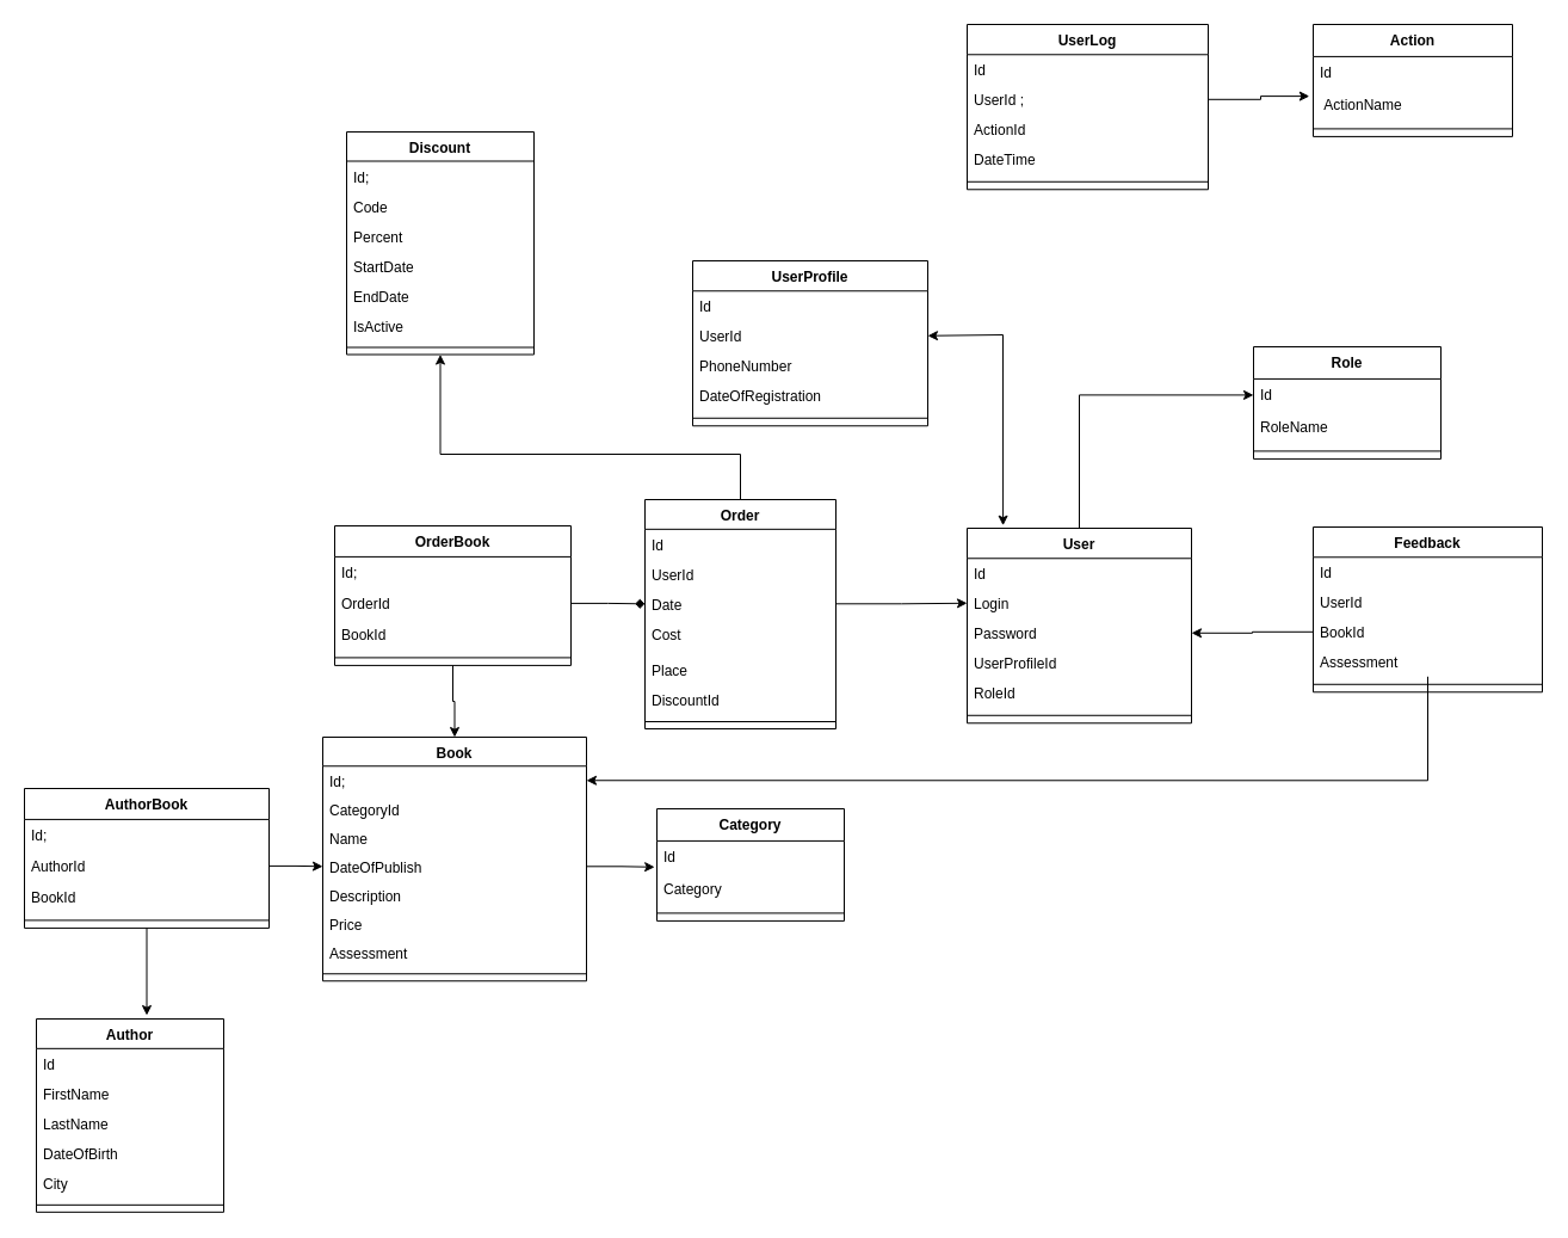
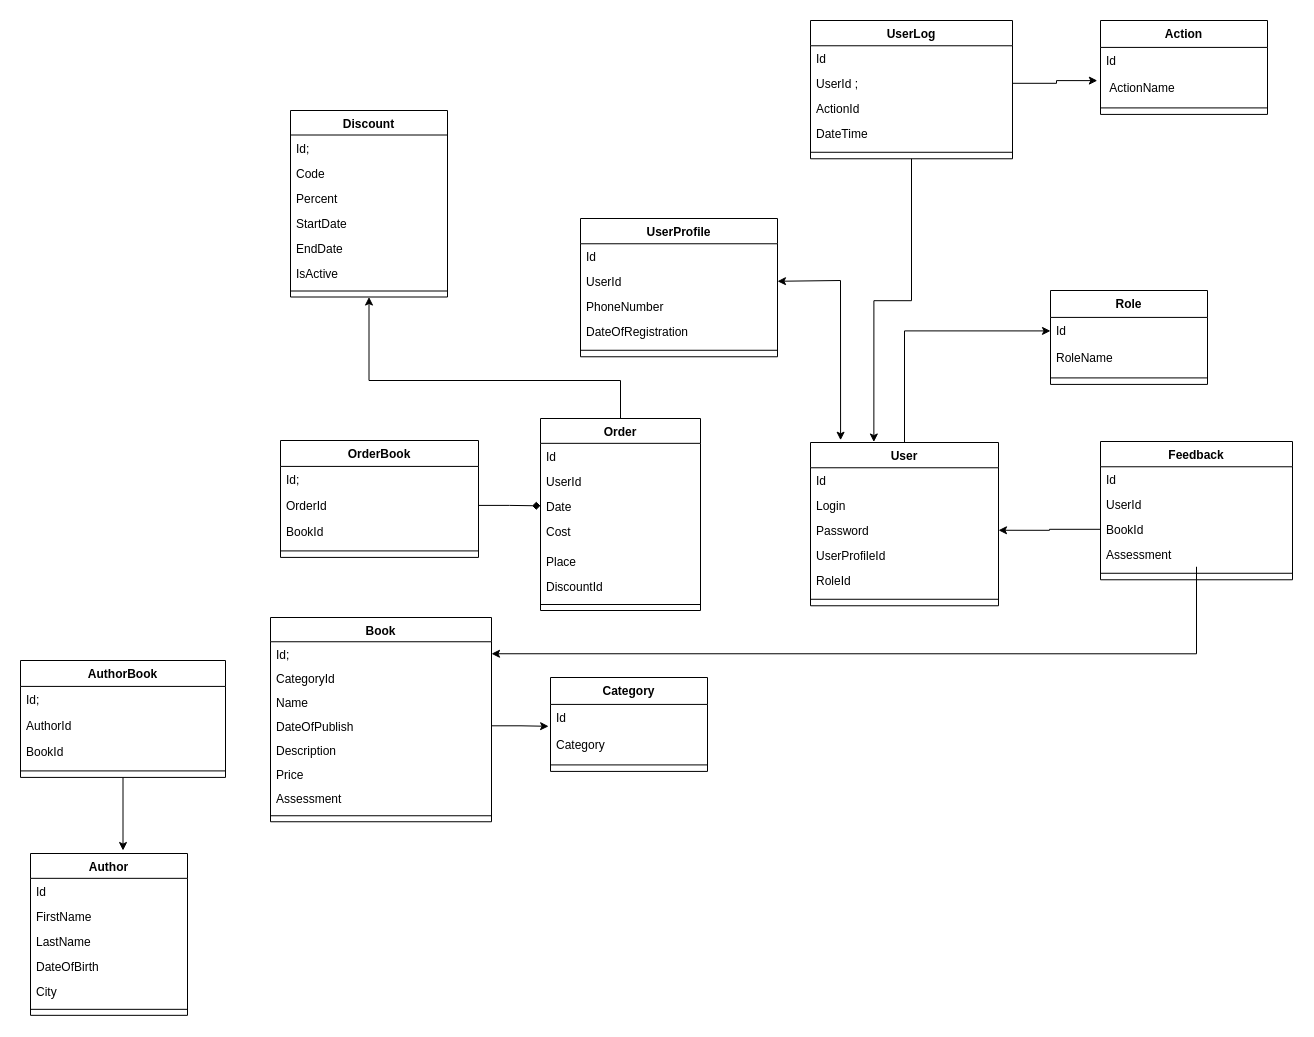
+ <mxCell id="81" style="edgeStyle=orthogonalEdgeStyle;rounded=0;orthogonalLoop=1;jettySize=auto;html=1;exitX=0.5;exitY=1;exitDx=0;exitDy=0;entryX=0.337;entryY=-0.003;entryDx=0;entryDy=0;entryPerimeter=0;" edge="1" parent="1" source="61" target="44"><mxGeometry relative="1" as="geometry" /></mxCell>
- <mxCell id="82" style="edgeStyle=orthogonalEdgeStyle;rounded=0;orthogonalLoop=1;jettySize=auto;html=1;entryX=0;entryY=0.5;entryDx=0;entryDy=0;" edge="1" parent="1" source="32" target="46"><mxGeometry relative="1" as="geometry" /></mxCell>
- <mxCell id="37" style="edgeStyle=orthogonalEdgeStyle;rounded=0;orthogonalLoop=1;jettySize=auto;html=1;entryX=0.5;entryY=0;entryDx=0;entryDy=0;" edge="1" parent="1" source="38" target="9"><mxGeometry relative="1" as="geometry" /></mxCell>
- <mxCell id="77" style="edgeStyle=orthogonalEdgeStyle;rounded=0;orthogonalLoop=1;jettySize=auto;html=1;exitX=1;exitY=0.5;exitDx=0;exitDy=0;entryX=0;entryY=0.5;entryDx=0;entryDy=0;" edge="1" parent="1" source="21" target="13"><mxGeometry relative="1" as="geometry" /></mxCell>
